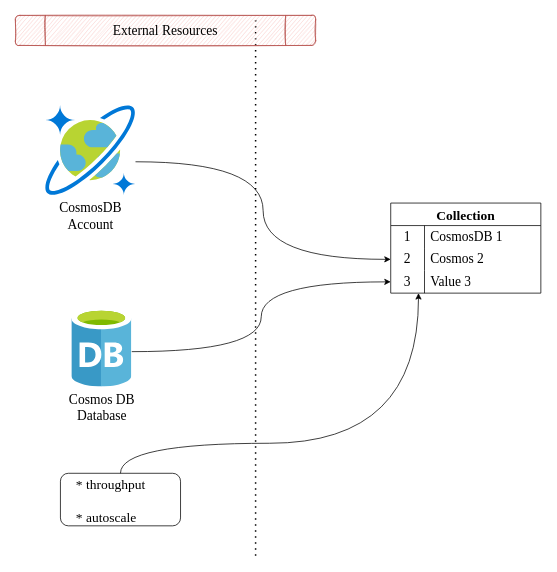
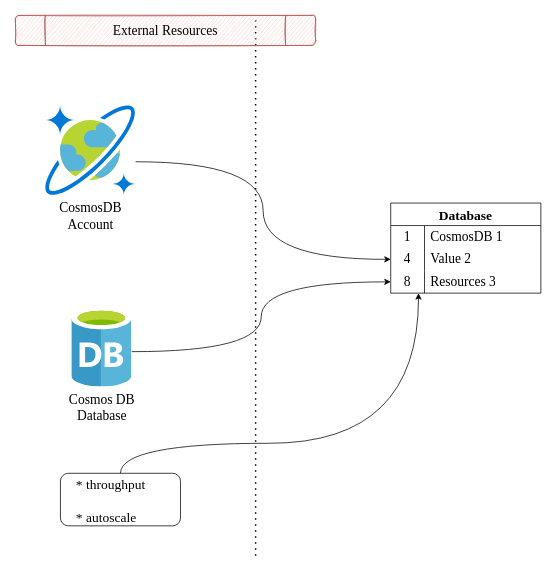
- <mxCell id="8" value="Collection" style="shape=table;startSize=30;container=1;collapsible=0;childLayout=tableLayout;fixedRows=1;rowLines=0;fontStyle=1;fontFamily=Architects Daughter;fontSource=https%3A%2F%2Ffonts.googleapis.com%2Fcss%3Ffamily%3DArchitects%2BDaughter;fontSize=18;" vertex="1" parent="1"><mxGeometry x="520" y="270" width="200" height="120" as="geometry" /></mxCell>
+ <mxCell id="8" value="Database" style="shape=table;startSize=30;container=1;collapsible=0;childLayout=tableLayout;fixedRows=1;rowLines=0;fontStyle=1;fontFamily=Architects Daughter;fontSource=https%3A%2F%2Ffonts.googleapis.com%2Fcss%3Ffamily%3DArchitects%2BDaughter;fontSize=18;" vertex="1" parent="1"><mxGeometry x="520" y="270" width="200" height="120" as="geometry" /></mxCell>
- <mxCell id="13" value="2" style="shape=partialRectangle;html=1;whiteSpace=wrap;connectable=0;fillColor=none;top=0;left=0;bottom=0;right=0;overflow=hidden;fontFamily=Architects Daughter;fontSource=https%3A%2F%2Ffonts.googleapis.com%2Fcss%3Ffamily%3DArchitects%2BDaughter;fontSize=18;" vertex="1" parent="12"><mxGeometry width="45" height="30" as="geometry"><mxRectangle width="45" height="30" as="alternateBounds" /></mxGeometry></mxCell>
+ <mxCell id="13" value="4" style="shape=partialRectangle;html=1;whiteSpace=wrap;connectable=0;fillColor=none;top=0;left=0;bottom=0;right=0;overflow=hidden;fontFamily=Architects Daughter;fontSource=https%3A%2F%2Ffonts.googleapis.com%2Fcss%3Ffamily%3DArchitects%2BDaughter;fontSize=18;" vertex="1" parent="12"><mxGeometry width="45" height="30" as="geometry"><mxRectangle width="45" height="30" as="alternateBounds" /></mxGeometry></mxCell>
- <mxCell id="14" value="Cosmos 2" style="shape=partialRectangle;html=1;whiteSpace=wrap;connectable=0;fillColor=none;top=0;left=0;bottom=0;right=0;align=left;spacingLeft=6;overflow=hidden;fontFamily=Architects Daughter;fontSource=https%3A%2F%2Ffonts.googleapis.com%2Fcss%3Ffamily%3DArchitects%2BDaughter;fontSize=18;" vertex="1" parent="12"><mxGeometry x="45" width="155" height="30" as="geometry"><mxRectangle width="155" height="30" as="alternateBounds" /></mxGeometry></mxCell>
+ <mxCell id="14" value="Value 2" style="shape=partialRectangle;html=1;whiteSpace=wrap;connectable=0;fillColor=none;top=0;left=0;bottom=0;right=0;align=left;spacingLeft=6;overflow=hidden;fontFamily=Architects Daughter;fontSource=https%3A%2F%2Ffonts.googleapis.com%2Fcss%3Ffamily%3DArchitects%2BDaughter;fontSize=18;" vertex="1" parent="12"><mxGeometry x="45" width="155" height="30" as="geometry"><mxRectangle width="155" height="30" as="alternateBounds" /></mxGeometry></mxCell>
- <mxCell id="16" value="3" style="shape=partialRectangle;html=1;whiteSpace=wrap;connectable=0;fillColor=none;top=0;left=0;bottom=0;right=0;overflow=hidden;fontFamily=Architects Daughter;fontSource=https%3A%2F%2Ffonts.googleapis.com%2Fcss%3Ffamily%3DArchitects%2BDaughter;fontSize=18;" vertex="1" parent="15"><mxGeometry width="45" height="30" as="geometry"><mxRectangle width="45" height="30" as="alternateBounds" /></mxGeometry></mxCell>
+ <mxCell id="16" value="8" style="shape=partialRectangle;html=1;whiteSpace=wrap;connectable=0;fillColor=none;top=0;left=0;bottom=0;right=0;overflow=hidden;fontFamily=Architects Daughter;fontSource=https%3A%2F%2Ffonts.googleapis.com%2Fcss%3Ffamily%3DArchitects%2BDaughter;fontSize=18;" vertex="1" parent="15"><mxGeometry width="45" height="30" as="geometry"><mxRectangle width="45" height="30" as="alternateBounds" /></mxGeometry></mxCell>
- <mxCell id="17" value="Value 3" style="shape=partialRectangle;html=1;whiteSpace=wrap;connectable=0;fillColor=none;top=0;left=0;bottom=0;right=0;align=left;spacingLeft=6;overflow=hidden;fontFamily=Architects Daughter;fontSource=https%3A%2F%2Ffonts.googleapis.com%2Fcss%3Ffamily%3DArchitects%2BDaughter;fontSize=18;" vertex="1" parent="15"><mxGeometry x="45" width="155" height="30" as="geometry"><mxRectangle width="155" height="30" as="alternateBounds" /></mxGeometry></mxCell>
+ <mxCell id="17" value="Resources 3" style="shape=partialRectangle;html=1;whiteSpace=wrap;connectable=0;fillColor=none;top=0;left=0;bottom=0;right=0;align=left;spacingLeft=6;overflow=hidden;fontFamily=Architects Daughter;fontSource=https%3A%2F%2Ffonts.googleapis.com%2Fcss%3Ffamily%3DArchitects%2BDaughter;fontSize=18;" vertex="1" parent="15"><mxGeometry x="45" width="155" height="30" as="geometry"><mxRectangle width="155" height="30" as="alternateBounds" /></mxGeometry></mxCell>
